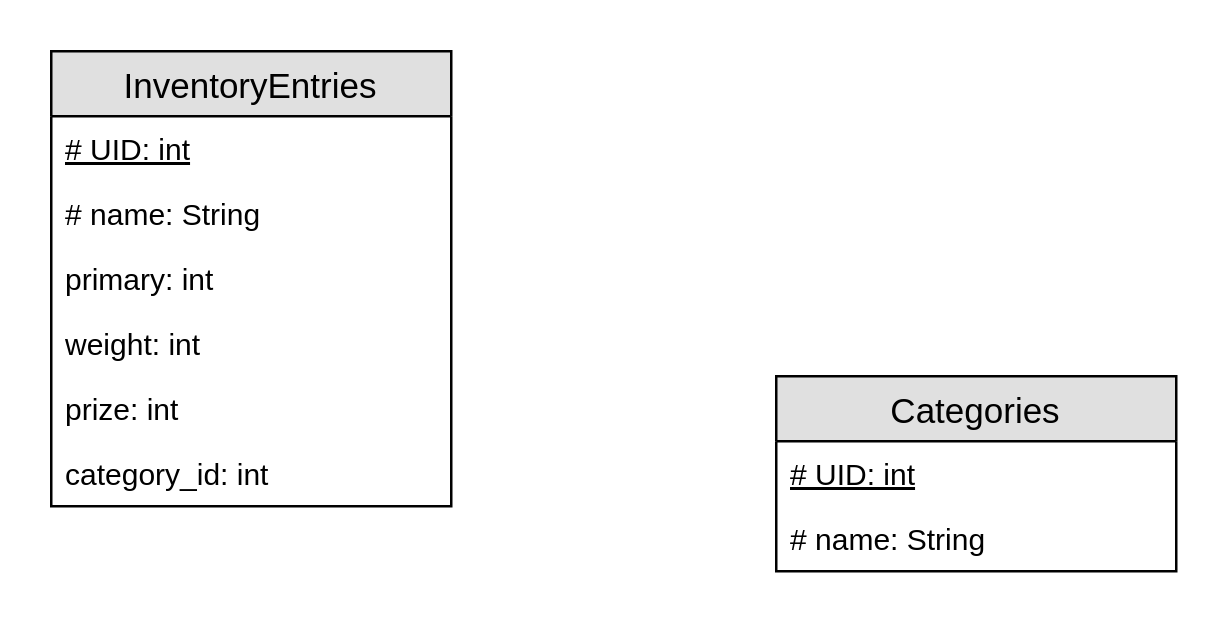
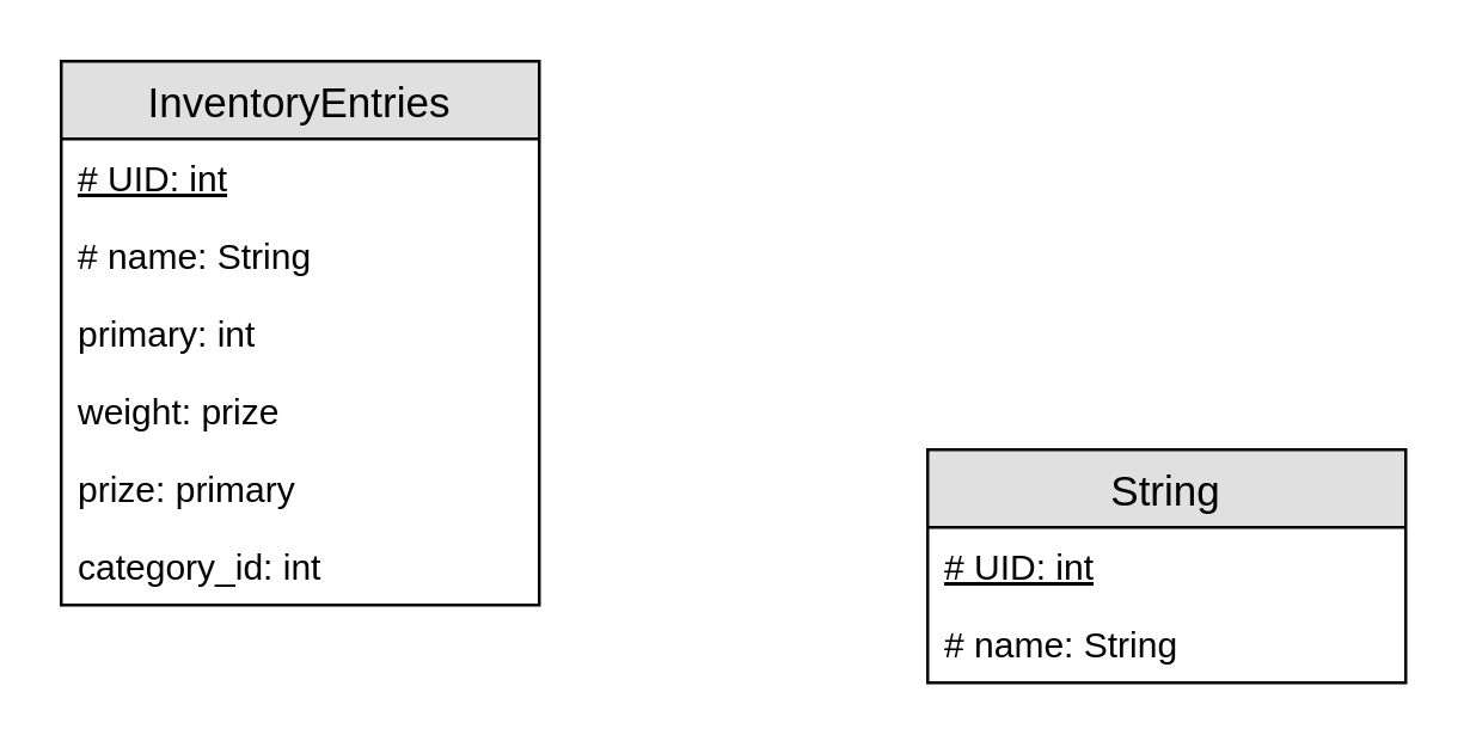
- <mxCell id="6" value="weight: int" style="text;strokeColor=none;fillColor=none;spacingLeft=4;spacingRight=4;overflow=hidden;rotatable=0;points=[[0,0.5],[1,0.5]];portConstraint=eastwest;fontSize=12;" parent="2" vertex="1"><mxGeometry y="104" width="160" height="26" as="geometry" /></mxCell>
+ <mxCell id="6" value="weight: prize" style="text;strokeColor=none;fillColor=none;spacingLeft=4;spacingRight=4;overflow=hidden;rotatable=0;points=[[0,0.5],[1,0.5]];portConstraint=eastwest;fontSize=12;" parent="2" vertex="1"><mxGeometry y="104" width="160" height="26" as="geometry" /></mxCell>
- <mxCell id="7" value="prize: int" style="text;strokeColor=none;fillColor=none;spacingLeft=4;spacingRight=4;overflow=hidden;rotatable=0;points=[[0,0.5],[1,0.5]];portConstraint=eastwest;fontSize=12;" parent="2" vertex="1"><mxGeometry y="130" width="160" height="26" as="geometry" /></mxCell>
+ <mxCell id="7" value="prize: primary" style="text;strokeColor=none;fillColor=none;spacingLeft=4;spacingRight=4;overflow=hidden;rotatable=0;points=[[0,0.5],[1,0.5]];portConstraint=eastwest;fontSize=12;" parent="2" vertex="1"><mxGeometry y="130" width="160" height="26" as="geometry" /></mxCell>
- <mxCell id="9" value="Categories" style="swimlane;fontStyle=0;childLayout=stackLayout;horizontal=1;startSize=26;fillColor=#e0e0e0;horizontalStack=0;resizeParent=1;resizeParentMax=0;resizeLast=0;collapsible=1;marginBottom=0;swimlaneFillColor=#ffffff;align=center;fontSize=14;" parent="1" vertex="1"><mxGeometry x="310" y="150" width="160" height="78" as="geometry" /></mxCell>
+ <mxCell id="9" value="String" style="swimlane;fontStyle=0;childLayout=stackLayout;horizontal=1;startSize=26;fillColor=#e0e0e0;horizontalStack=0;resizeParent=1;resizeParentMax=0;resizeLast=0;collapsible=1;marginBottom=0;swimlaneFillColor=#ffffff;align=center;fontSize=14;" parent="1" vertex="1"><mxGeometry x="310" y="150" width="160" height="78" as="geometry" /></mxCell>
